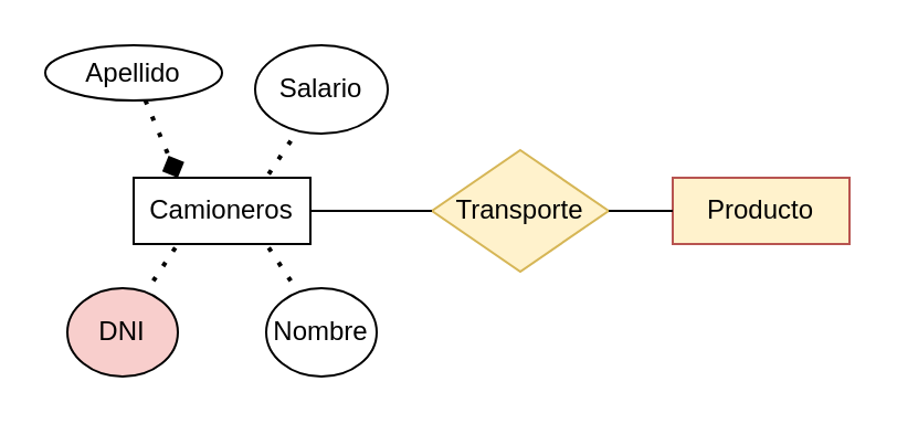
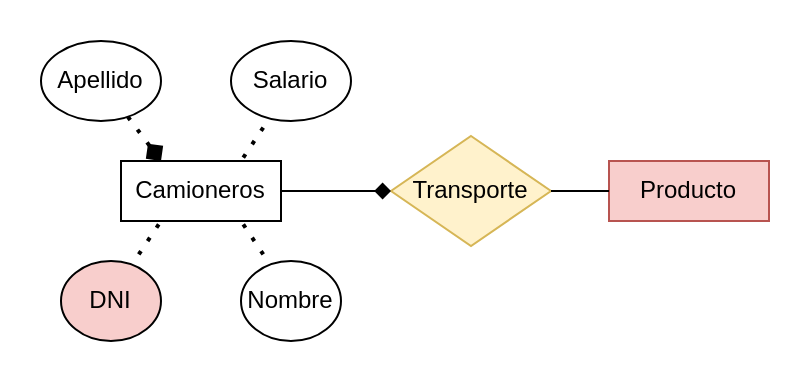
- <mxCell id="13" value="Apellido" style="ellipse;whiteSpace=wrap;html=1;" vertex="1" parent="1"><mxGeometry x="20" y="20" width="80" height="25" as="geometry" /></mxCell>
+ <mxCell id="13" value="Apellido" style="ellipse;whiteSpace=wrap;html=1;" vertex="1" parent="1"><mxGeometry x="20" y="20" width="60" height="40" as="geometry" /></mxCell>
- <mxCell id="6" value="" style="endArrow=none;html=1;entryX=0;entryY=0.5;entryDx=0;entryDy=0;exitX=1;exitY=0.5;exitDx=0;exitDy=0;" edge="1" parent="1" source="4" target="2"><mxGeometry width="50" height="50" relative="1" as="geometry"><mxPoint x="110" y="170" as="sourcePoint" /><mxPoint x="160" y="120" as="targetPoint" /></mxGeometry></mxCell>
+ <mxCell id="6" value="" style="endArrow=diamond;html=1;entryX=0;entryY=0.5;entryDx=0;entryDy=0;exitX=1;exitY=0.5;exitDx=0;exitDy=0;" edge="1" parent="1" source="4" target="2"><mxGeometry width="50" height="50" relative="1" as="geometry"><mxPoint x="110" y="170" as="sourcePoint" /><mxPoint x="160" y="120" as="targetPoint" /></mxGeometry></mxCell>
- <mxCell id="3" value="Producto" style="rounded=0;whiteSpace=wrap;html=1;fillColor=#fff2cc;strokeColor=#b85450;" vertex="1" parent="1"><mxGeometry x="304" y="80" width="80" height="30" as="geometry" /></mxCell>
+ <mxCell id="3" value="Producto" style="rounded=0;whiteSpace=wrap;html=1;fillColor=#f8cecc;strokeColor=#b85450;" vertex="1" parent="1"><mxGeometry x="304" y="80" width="80" height="30" as="geometry" /></mxCell>
